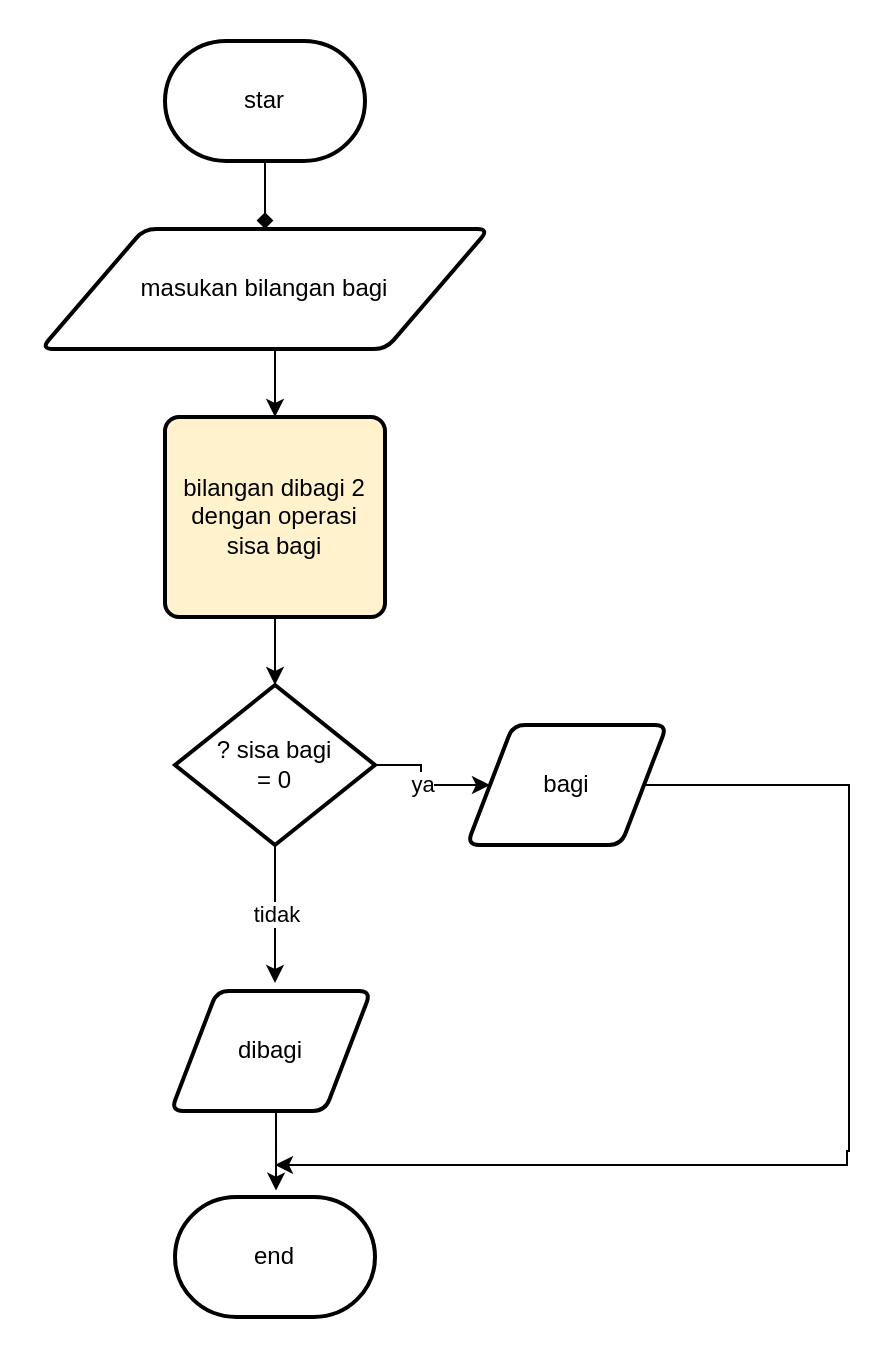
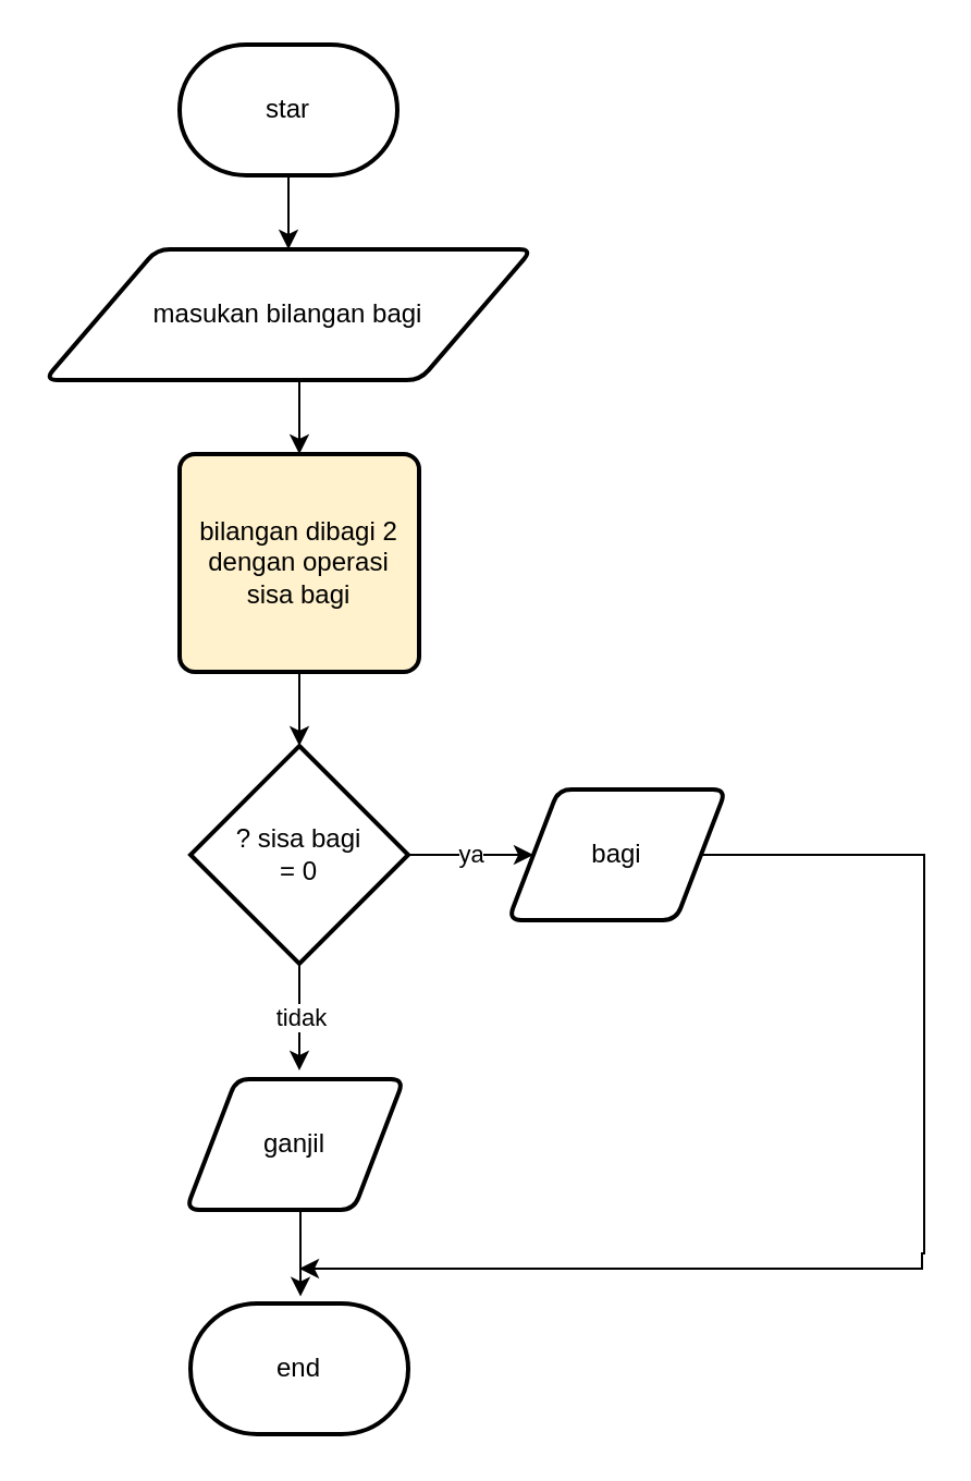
- <mxCell id="2" style="edgeStyle=orthogonalEdgeStyle;rounded=0;orthogonalLoop=1;jettySize=auto;html=1;exitX=0.5;exitY=1;exitDx=0;exitDy=0;exitPerimeter=0;endArrow=diamond;" edge="1" parent="1" source="3" target="5"><mxGeometry relative="1" as="geometry" /></mxCell>
+ <mxCell id="2" style="edgeStyle=orthogonalEdgeStyle;rounded=0;orthogonalLoop=1;jettySize=auto;html=1;exitX=0.5;exitY=1;exitDx=0;exitDy=0;exitPerimeter=0;" edge="1" parent="1" source="3" target="5"><mxGeometry relative="1" as="geometry" /></mxCell>
- <mxCell id="9" value="&lt;div&gt;? sisa bagi&lt;/div&gt;&lt;div&gt;= 0&lt;br&gt;&lt;/div&gt;" style="strokeWidth=2;html=1;shape=mxgraph.flowchart.decision;whiteSpace=wrap;" vertex="1" parent="1"><mxGeometry x="87" y="342" width="100" height="80" as="geometry" /></mxCell>
+ <mxCell id="9" value="&lt;div&gt;? sisa bagi&lt;/div&gt;&lt;div&gt;= 0&lt;br&gt;&lt;/div&gt;" style="strokeWidth=2;html=1;shape=mxgraph.flowchart.decision;whiteSpace=wrap;" vertex="1" parent="1"><mxGeometry x="87" y="342" width="100" height="100" as="geometry" /></mxCell>
- <mxCell id="14" value="dibagi" style="shape=parallelogram;html=1;strokeWidth=2;perimeter=parallelogramPerimeter;whiteSpace=wrap;rounded=1;arcSize=12;size=0.23;" vertex="1" parent="1"><mxGeometry x="85" y="495" width="100" height="60" as="geometry" /></mxCell>
+ <mxCell id="14" value="ganjil" style="shape=parallelogram;html=1;strokeWidth=2;perimeter=parallelogramPerimeter;whiteSpace=wrap;rounded=1;arcSize=12;size=0.23;" vertex="1" parent="1"><mxGeometry x="85" y="495" width="100" height="60" as="geometry" /></mxCell>
